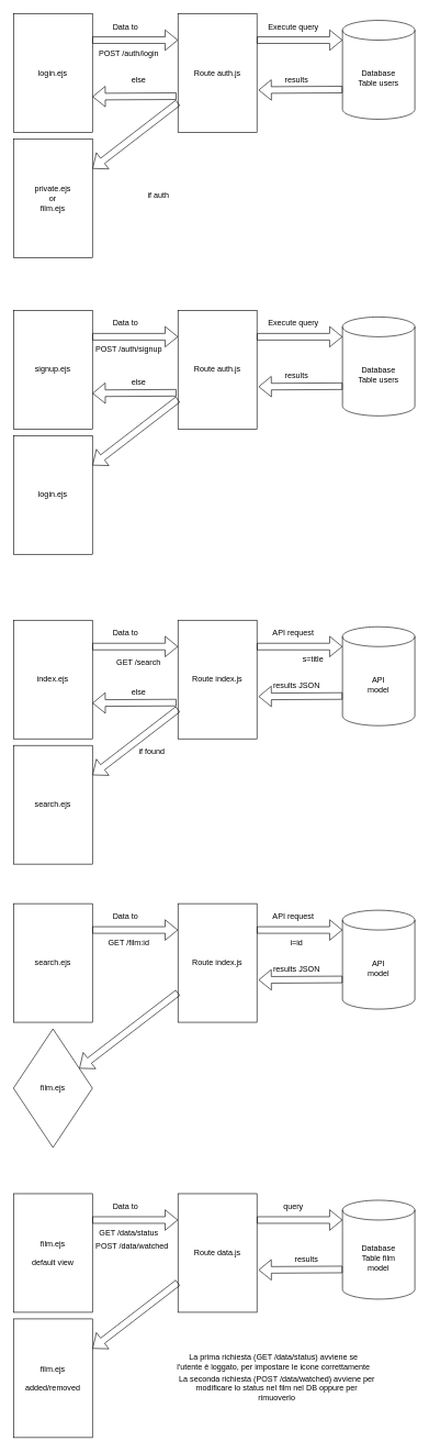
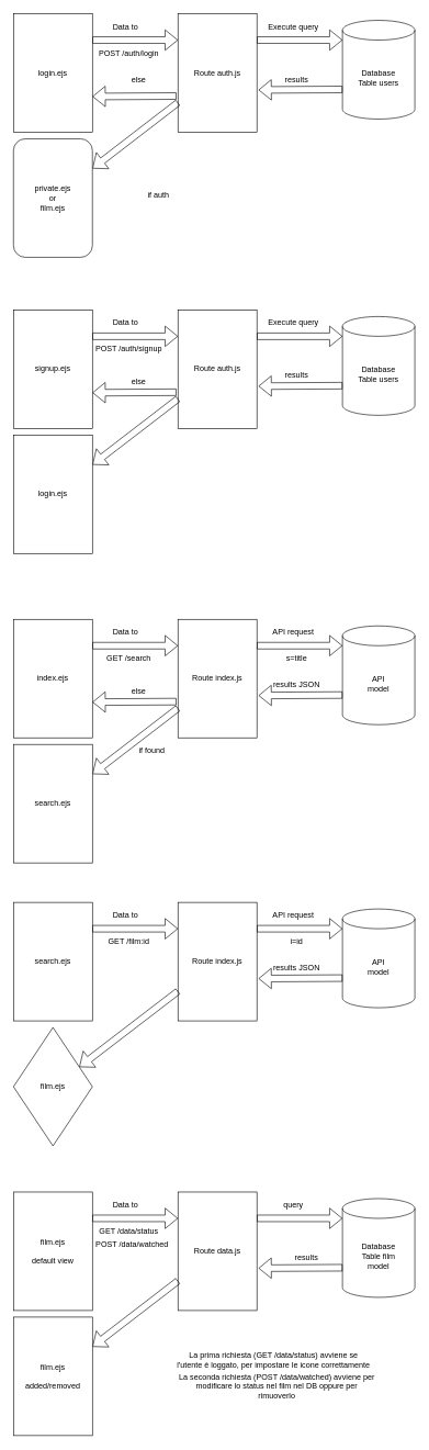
- <mxCell id="13" value="private.ejs&lt;br&gt;or&lt;br&gt;film.ejs" style="rounded=0;whiteSpace=wrap;html=1;" vertex="1" parent="1"><mxGeometry x="20" y="210" width="120" height="180" as="geometry" /></mxCell>
+ <mxCell id="13" value="private.ejs&lt;br&gt;or&lt;br&gt;film.ejs" style="whiteSpace=wrap;html=1;rounded=1;" vertex="1" parent="1"><mxGeometry x="20" y="210" width="120" height="180" as="geometry" /></mxCell>
- <mxCell id="46" value="s=title" style="text;html=1;align=center;verticalAlign=middle;resizable=0;points=[];autosize=1;strokeColor=none;" vertex="1" parent="1"><mxGeometry x="450" y="990" width="50" height="20" as="geometry" /></mxCell>
+ <mxCell id="46" value="s=title" style="text;html=1;align=center;verticalAlign=middle;resizable=0;points=[];autosize=1;strokeColor=none;" vertex="1" parent="1"><mxGeometry x="425" y="990" width="50" height="20" as="geometry" /></mxCell>
- <mxCell id="34" value="GET /search" style="text;html=1;align=center;verticalAlign=middle;resizable=0;points=[];autosize=1;strokeColor=none;" vertex="1" parent="1"><mxGeometry x="170" y="995" width="80" height="20" as="geometry" /></mxCell>
+ <mxCell id="34" value="GET /search" style="text;html=1;align=center;verticalAlign=middle;resizable=0;points=[];autosize=1;strokeColor=none;" vertex="1" parent="1"><mxGeometry x="155" y="990" width="80" height="20" as="geometry" /></mxCell>
